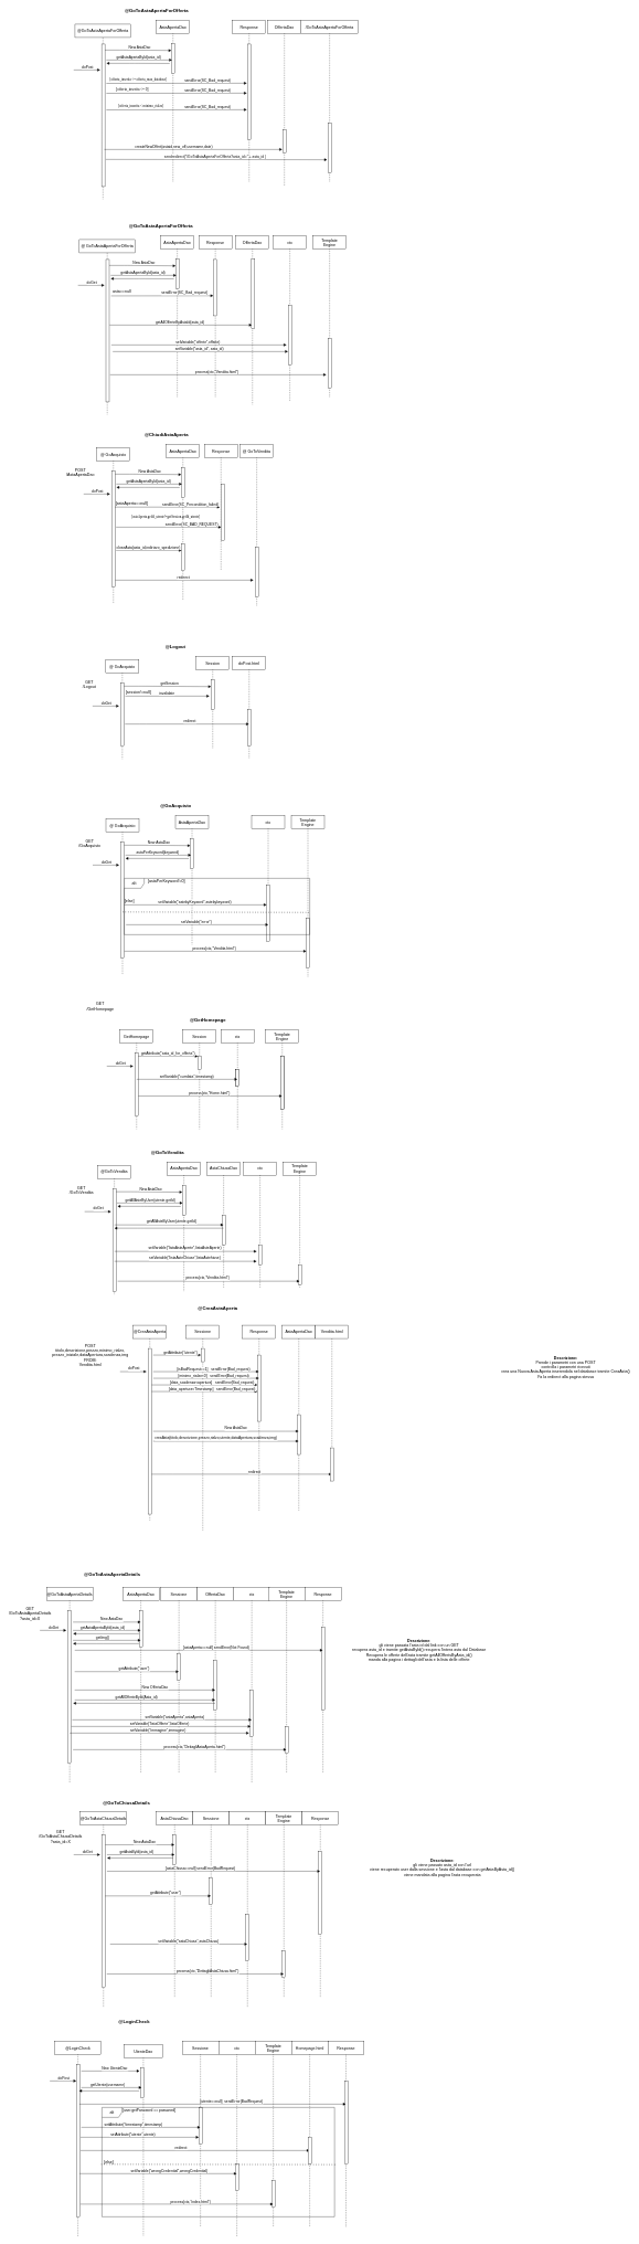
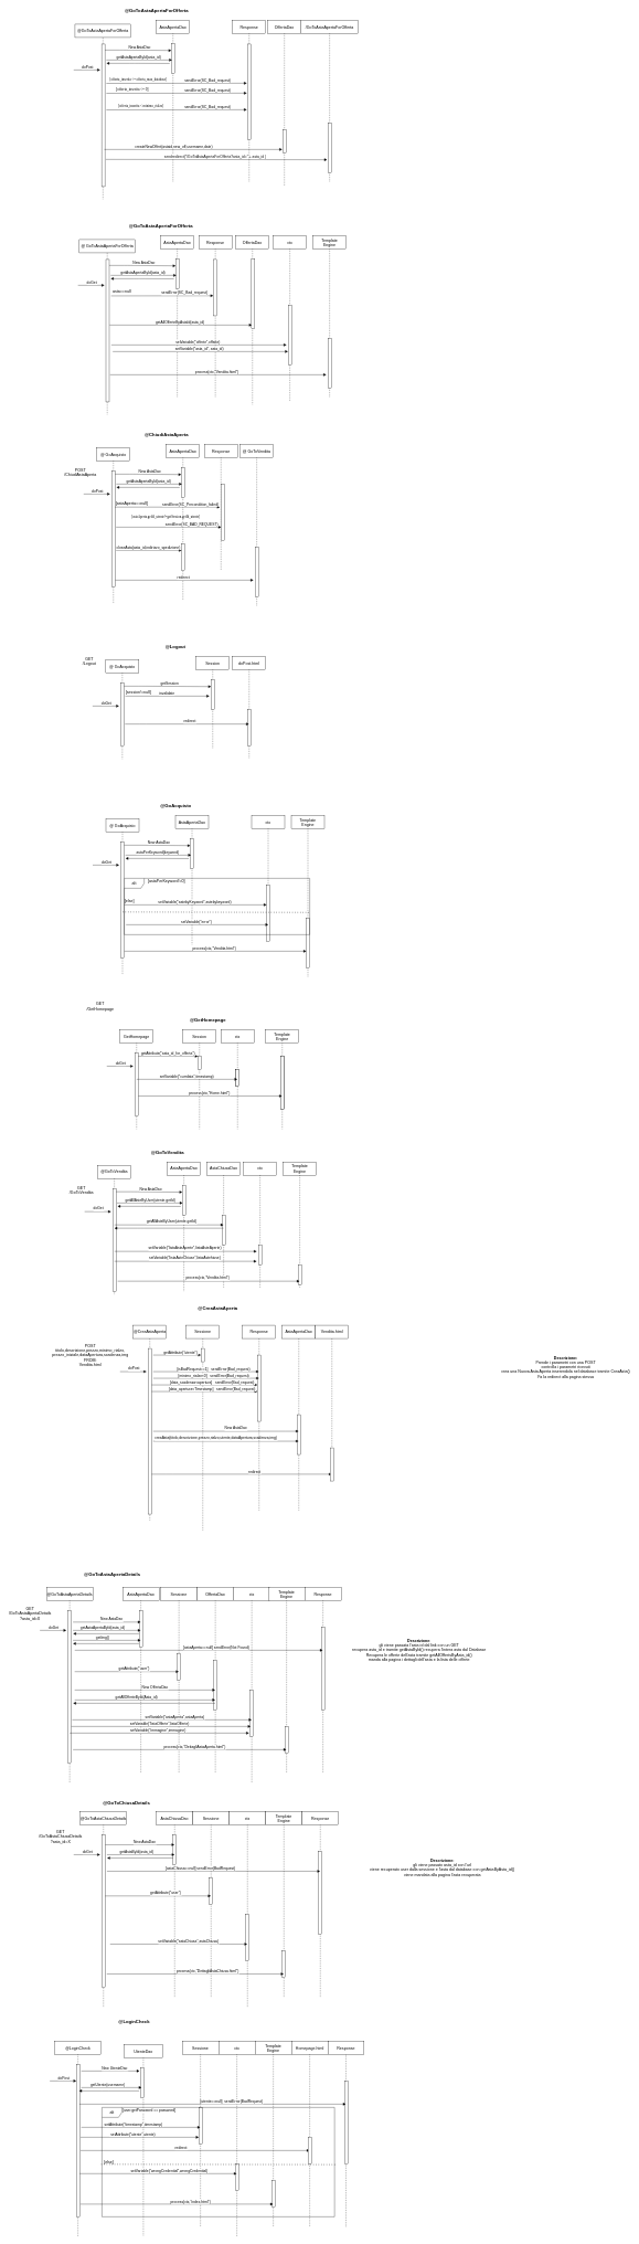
- <mxCell id="188" value="POST&lt;br&gt;/AstaApertaDao" style="text;html=1;align=center;verticalAlign=middle;resizable=0;points=[];autosize=1;" parent="1" vertex="1"><mxGeometry x="187" y="1410" width="110" height="30" as="geometry" /></mxCell>
+ <mxCell id="188" value="POST&lt;br&gt;/ChiudiAstaAperta" style="text;html=1;align=center;verticalAlign=middle;resizable=0;points=[];autosize=1;" parent="1" vertex="1"><mxGeometry x="187" y="1410" width="110" height="30" as="geometry" /></mxCell>
- <mxCell id="175" value="GET&lt;br&gt;/Logout" style="text;html=1;align=center;verticalAlign=middle;resizable=0;points=[];autosize=1;" parent="1" vertex="1"><mxGeometry x="239" y="2050" width="60" height="30" as="geometry" /></mxCell>
+ <mxCell id="175" value="GET&lt;br&gt;/Logout" style="text;html=1;align=center;verticalAlign=middle;resizable=0;points=[];autosize=1;" parent="1" vertex="1"><mxGeometry x="239" y="1980" width="60" height="30" as="geometry" /></mxCell>
- <mxCell id="154" value="GET&lt;br&gt;/GoAcquisto" style="text;html=1;align=center;verticalAlign=middle;resizable=0;points=[];autosize=1;" parent="1" vertex="1"><mxGeometry x="229.5" y="2530" width="80" height="30" as="geometry" /></mxCell>
